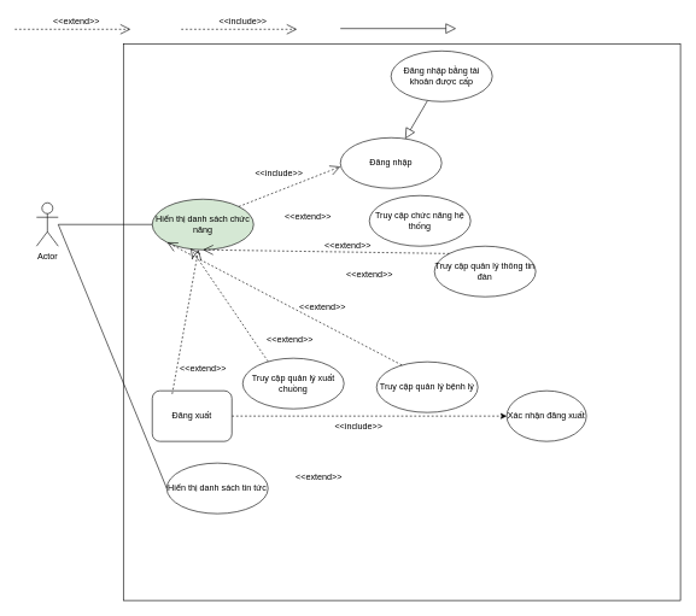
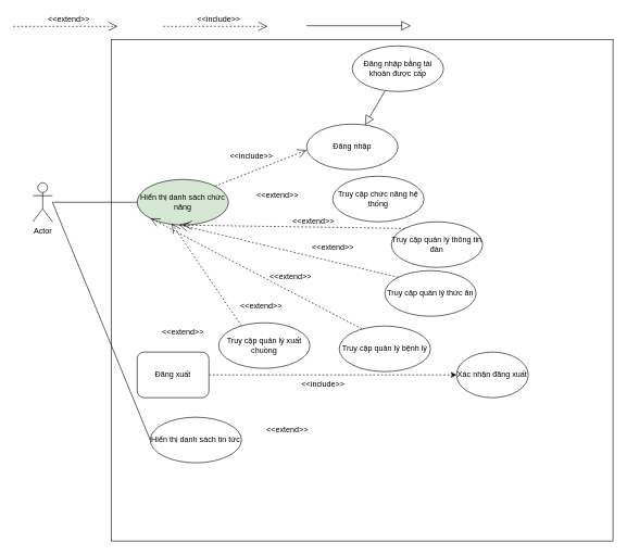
+ <mxCell id="29" value="" style="endArrow=open;dashed=1;endFill=0;endSize=12;html=1;exitX=0;exitY=0;exitDx=0;exitDy=0;entryX=0.457;entryY=0.993;entryDx=0;entryDy=0;entryPerimeter=0;" parent="1" source="28" target="12" edge="1"><mxGeometry width="160" relative="1" as="geometry"><mxPoint x="700.003" y="480.501" as="sourcePoint" /><mxPoint x="440.003" y="344.999" as="targetPoint" /></mxGeometry></mxCell>
- <mxCell id="38" value="" style="endArrow=open;dashed=1;endFill=0;endSize=12;html=1;exitX=0.25;exitY=0.064;exitDx=0;exitDy=0;exitPerimeter=0;" parent="1" source="37" target="12" edge="1"><mxGeometry width="160" relative="1" as="geometry"><mxPoint x="460.503" y="662.531" as="sourcePoint" /><mxPoint x="233.06" y="450" as="targetPoint" /></mxGeometry></mxCell>
+ <mxCell id="28" value="Truy cập quản lý thức ăn" style="ellipse;whiteSpace=wrap;html=1;strokeColor=#000000;" parent="1" vertex="1"><mxGeometry x="590" y="415" width="140" height="70" as="geometry" /></mxCell>
